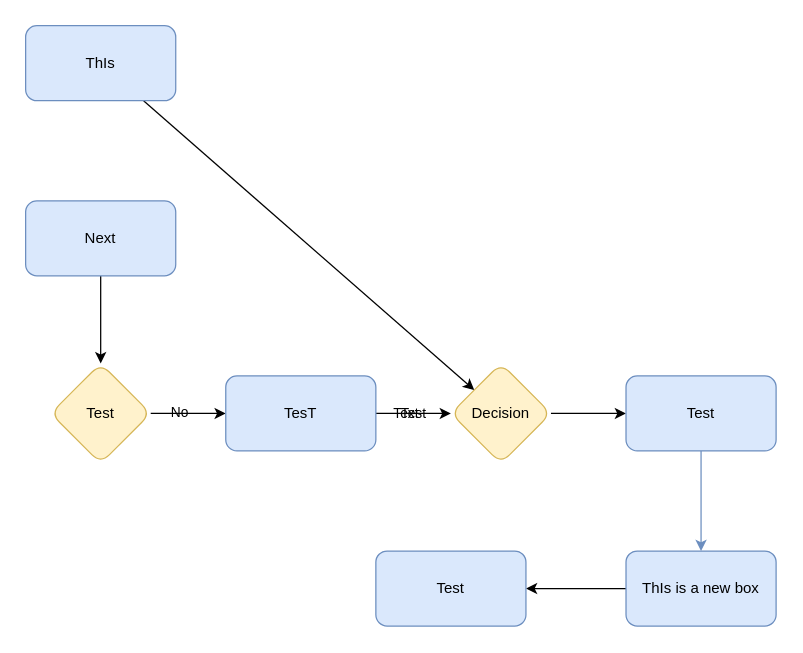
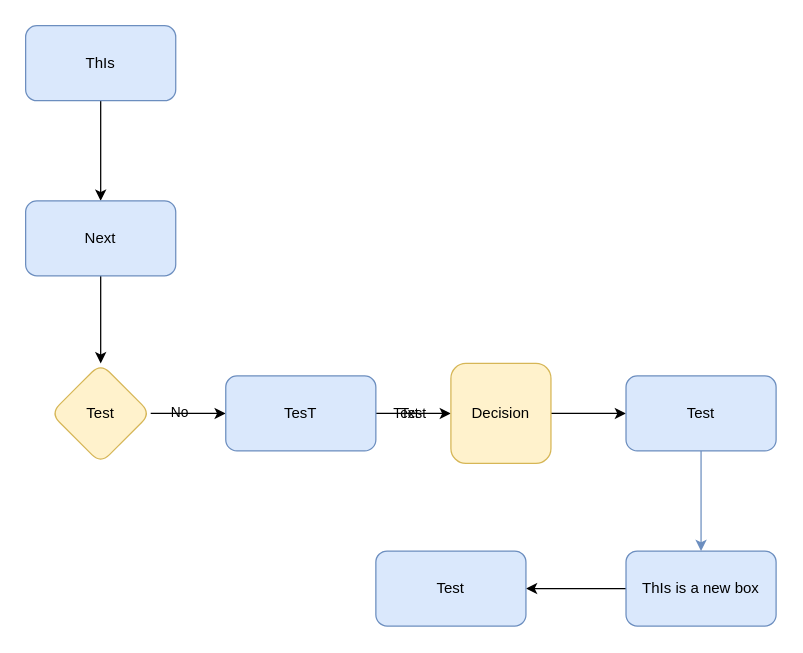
- <mxCell id="2" value="" style="edgeStyle=none;html=1;labelBackgroundColor=none;fontColor=#000000;" parent="1" source="3" target="13" edge="1"><mxGeometry relative="1" as="geometry" /></mxCell>
+ <mxCell id="2" value="" style="edgeStyle=none;html=1;labelBackgroundColor=none;fontColor=#000000;" parent="1" source="3" target="5" edge="1"><mxGeometry relative="1" as="geometry" /></mxCell>
- <mxCell id="13" value="Decision" style="rhombus;whiteSpace=wrap;html=1;rounded=1;fillColor=#fff2cc;strokeColor=#d6b656;labelBackgroundColor=none;fontColor=#000000;" parent="1" vertex="1"><mxGeometry x="360" y="290" width="80" height="80" as="geometry" /></mxCell>
+ <mxCell id="13" value="Decision" style="whiteSpace=wrap;html=1;fillColor=#fff2cc;strokeColor=#d6b656;labelBackgroundColor=none;fontColor=#000000;rounded=1;" parent="1" vertex="1"><mxGeometry x="360" y="290" width="80" height="80" as="geometry" /></mxCell>
